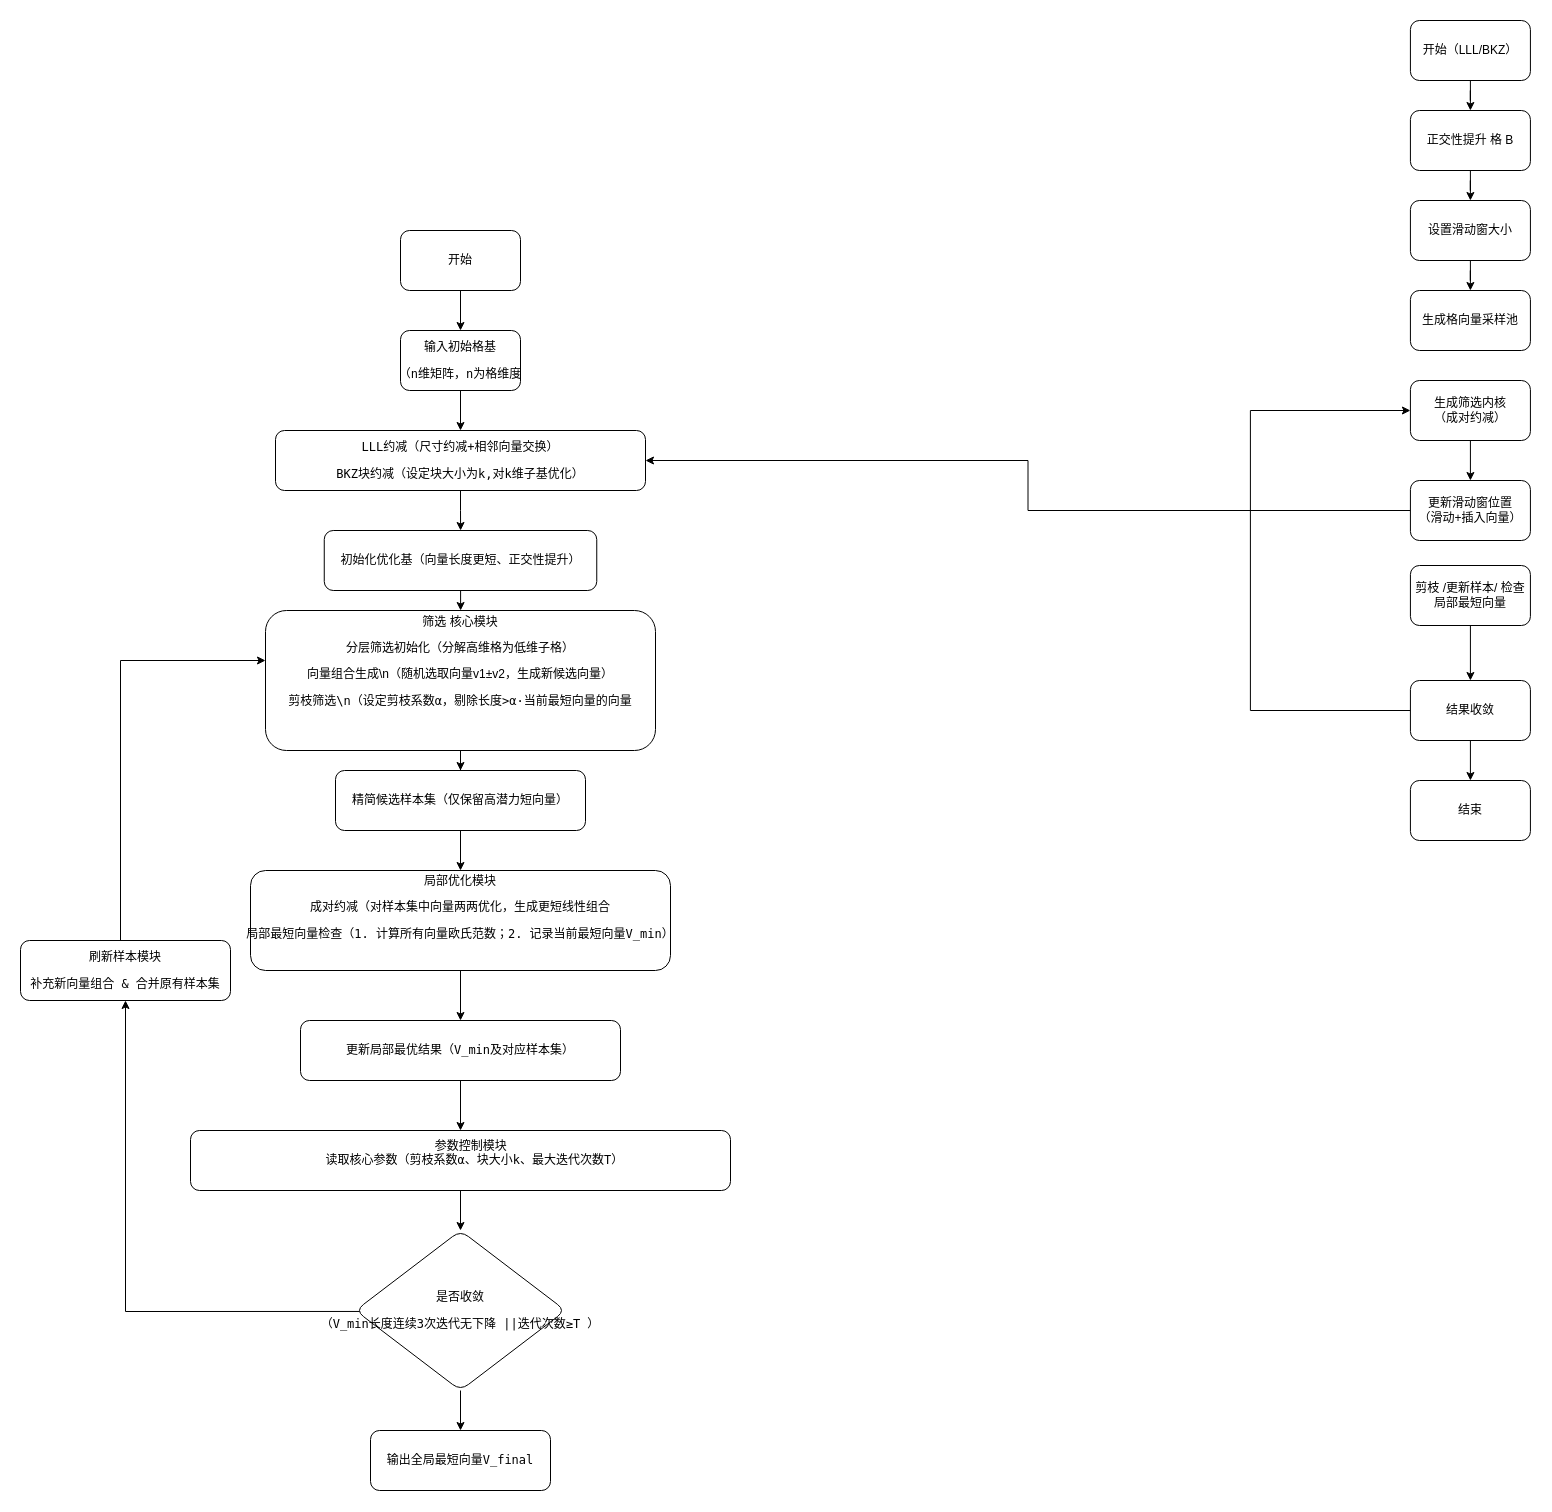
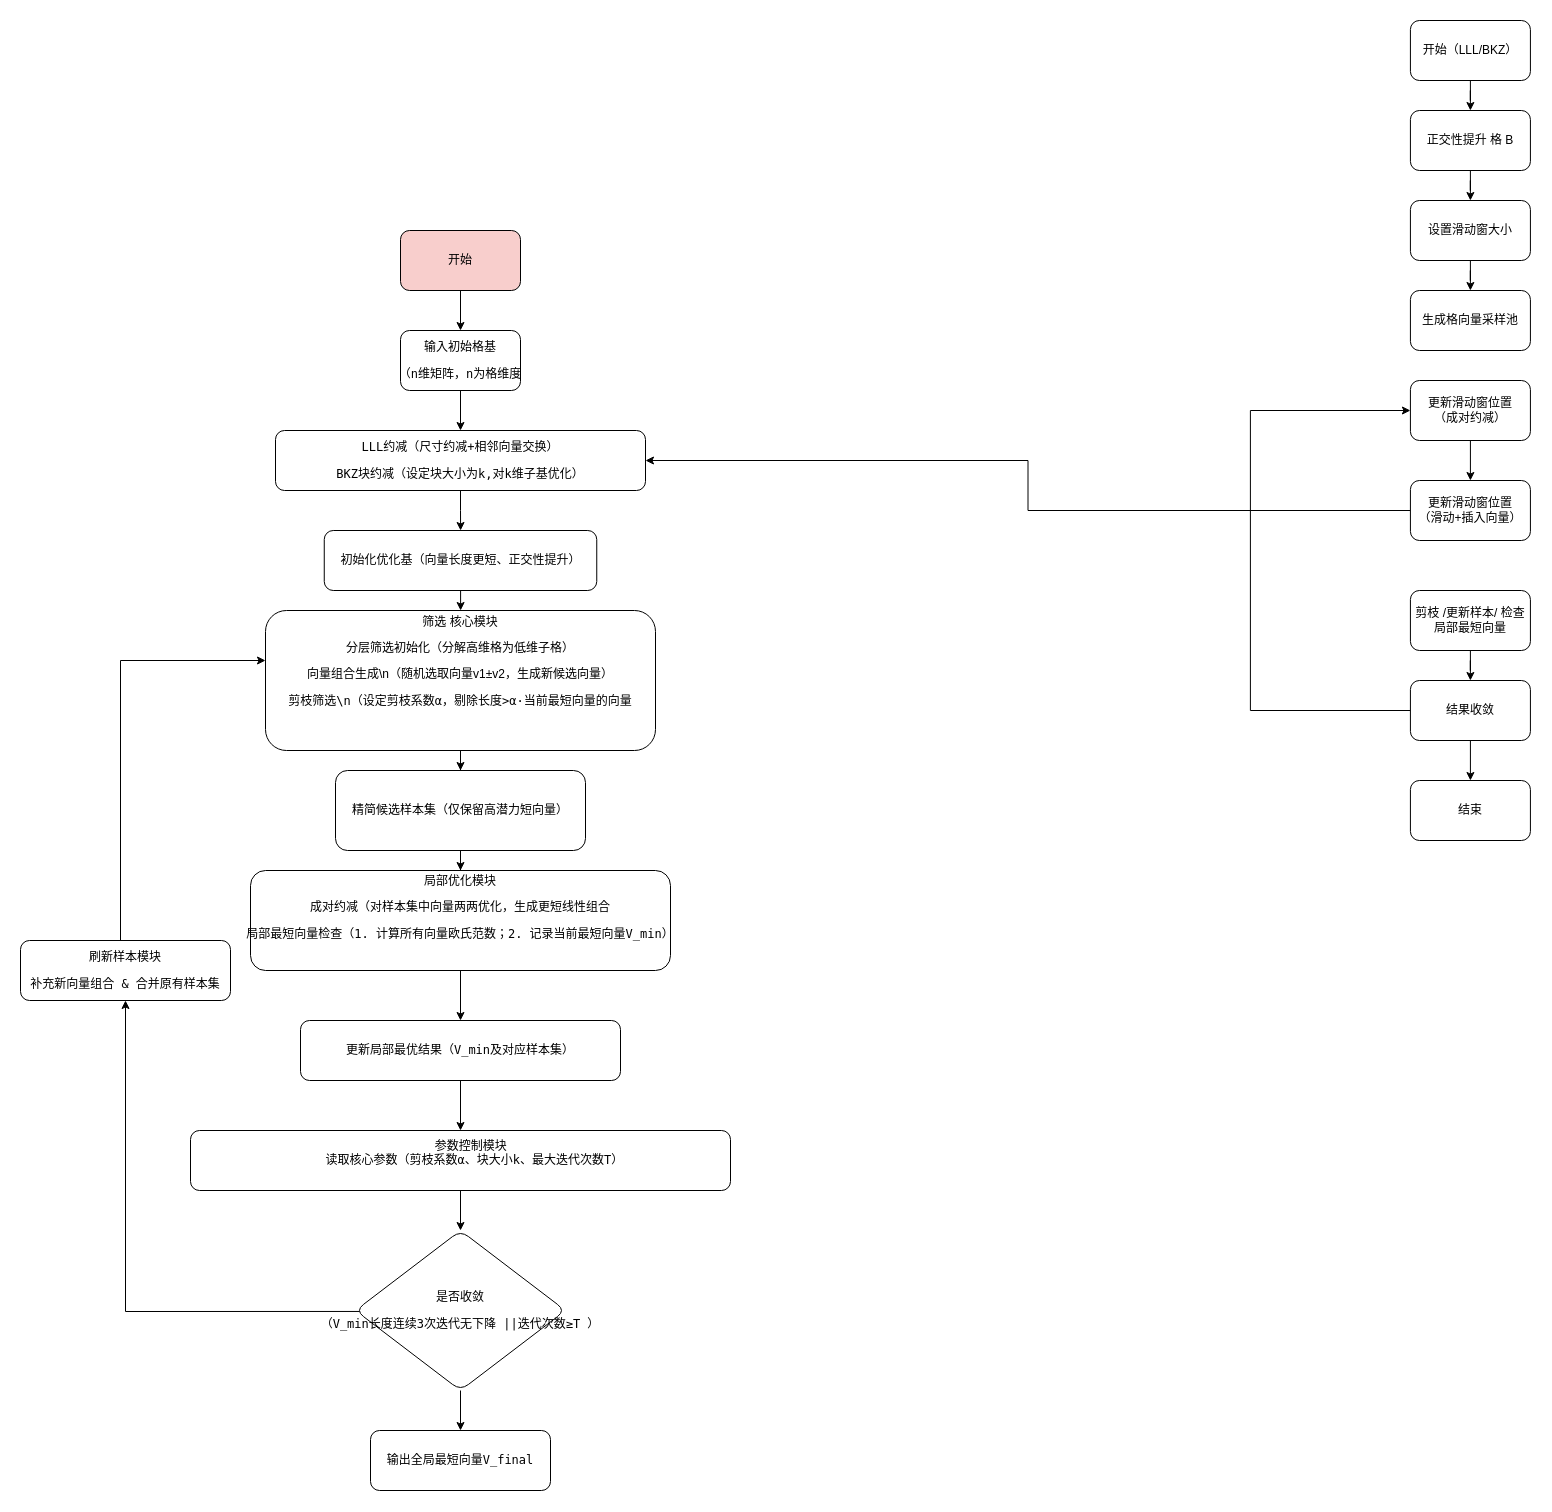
- <mxCell id="20" value="开始" style="rounded=1;whiteSpace=wrap;html=1;" vertex="1" parent="1"><mxGeometry x="400" y="230" width="120" height="60" as="geometry" /></mxCell>
+ <mxCell id="20" value="开始" style="rounded=1;whiteSpace=wrap;html=1;fillColor=#f8cecc;" vertex="1" parent="1"><mxGeometry x="400" y="230" width="120" height="60" as="geometry" /></mxCell>
- <mxCell id="10" value="生成筛选内核&lt;div&gt;（成对约减）&lt;/div&gt;" style="whiteSpace=wrap;html=1;rounded=1;" parent="1" vertex="1"><mxGeometry x="1409.92" y="380" width="120" height="60" as="geometry" /></mxCell>
+ <mxCell id="10" value="更新滑动窗位置&lt;div&gt;（成对约减）&lt;/div&gt;" style="whiteSpace=wrap;html=1;rounded=1;" parent="1" vertex="1"><mxGeometry x="1409.92" y="380" width="120" height="60" as="geometry" /></mxCell>
- <mxCell id="14" value="剪枝 /更新样本/ 检查局部最短向量" style="whiteSpace=wrap;html=1;rounded=1;" parent="1" vertex="1"><mxGeometry x="1409.92" y="565" width="120" height="60" as="geometry" /></mxCell>
+ <mxCell id="14" value="剪枝 /更新样本/ 检查局部最短向量" style="whiteSpace=wrap;html=1;rounded=1;" parent="1" vertex="1"><mxGeometry x="1409.92" y="590" width="120" height="60" as="geometry" /></mxCell>
- <mxCell id="30" value="&lt;pre class=&quot;container-_HmLba language-mermaid&quot;&gt;&lt;code class=&quot;language-mermaid&quot;&gt;精简候选样本集（仅保留高潜力短向量）&lt;/code&gt;&lt;/pre&gt;" style="whiteSpace=wrap;html=1;rounded=1;" vertex="1" parent="1"><mxGeometry x="335" y="770" width="250" height="60" as="geometry" /></mxCell>
+ <mxCell id="30" value="&lt;pre class=&quot;container-_HmLba language-mermaid&quot;&gt;&lt;code class=&quot;language-mermaid&quot;&gt;精简候选样本集（仅保留高潜力短向量）&lt;/code&gt;&lt;/pre&gt;" style="whiteSpace=wrap;html=1;rounded=1;" vertex="1" parent="1"><mxGeometry x="335" y="770" width="250" height="80" as="geometry" /></mxCell>
